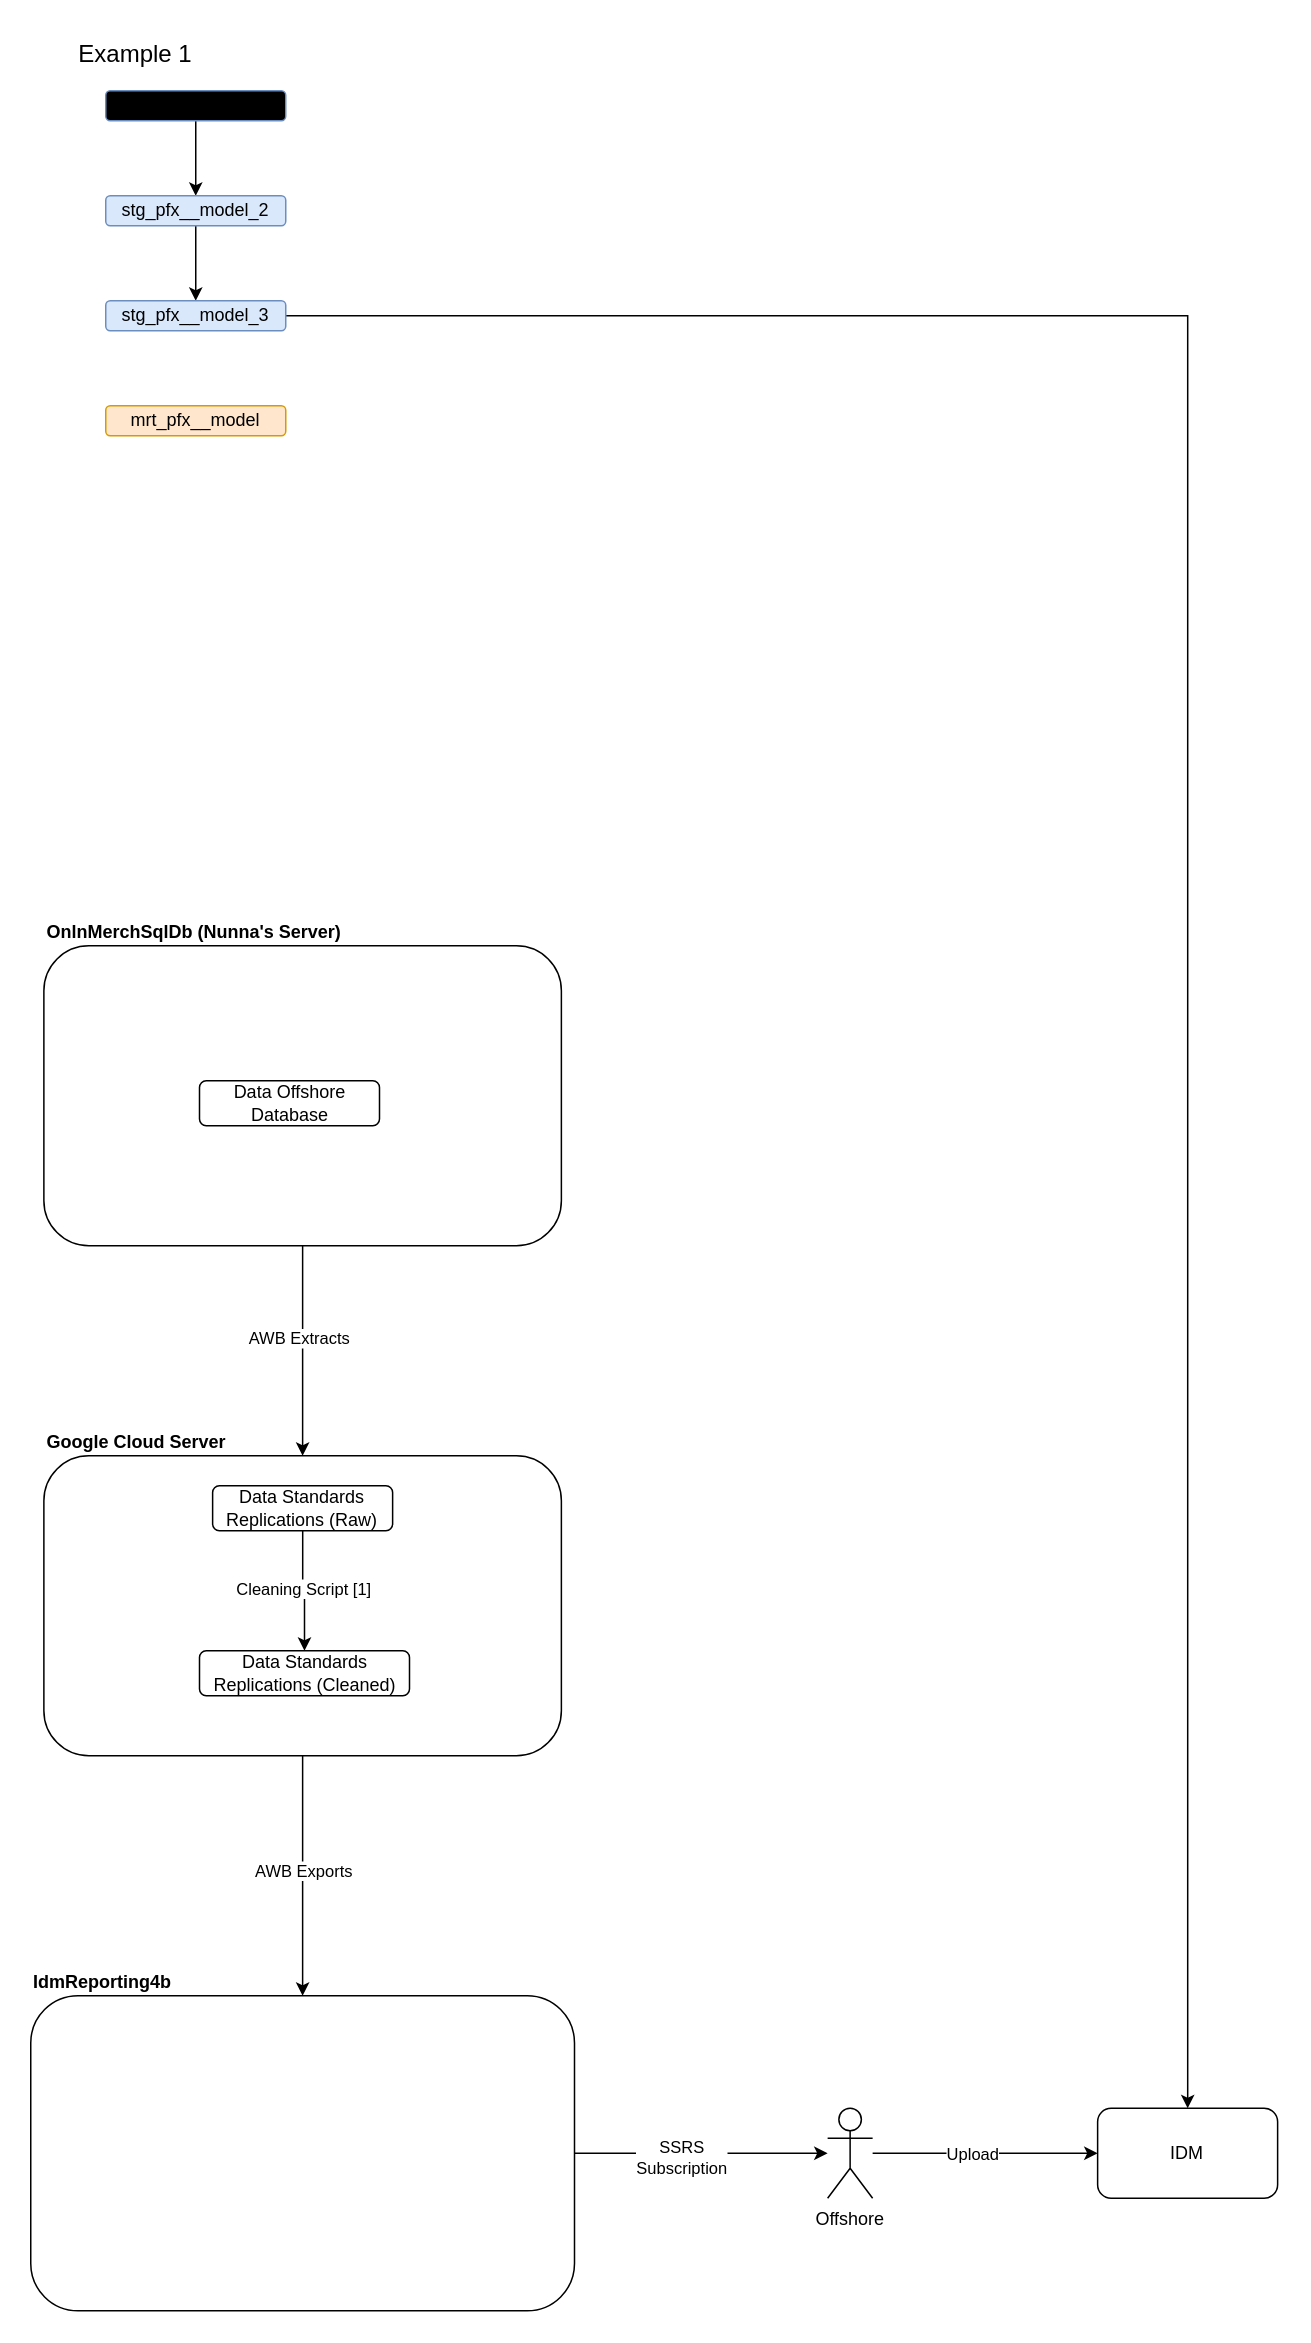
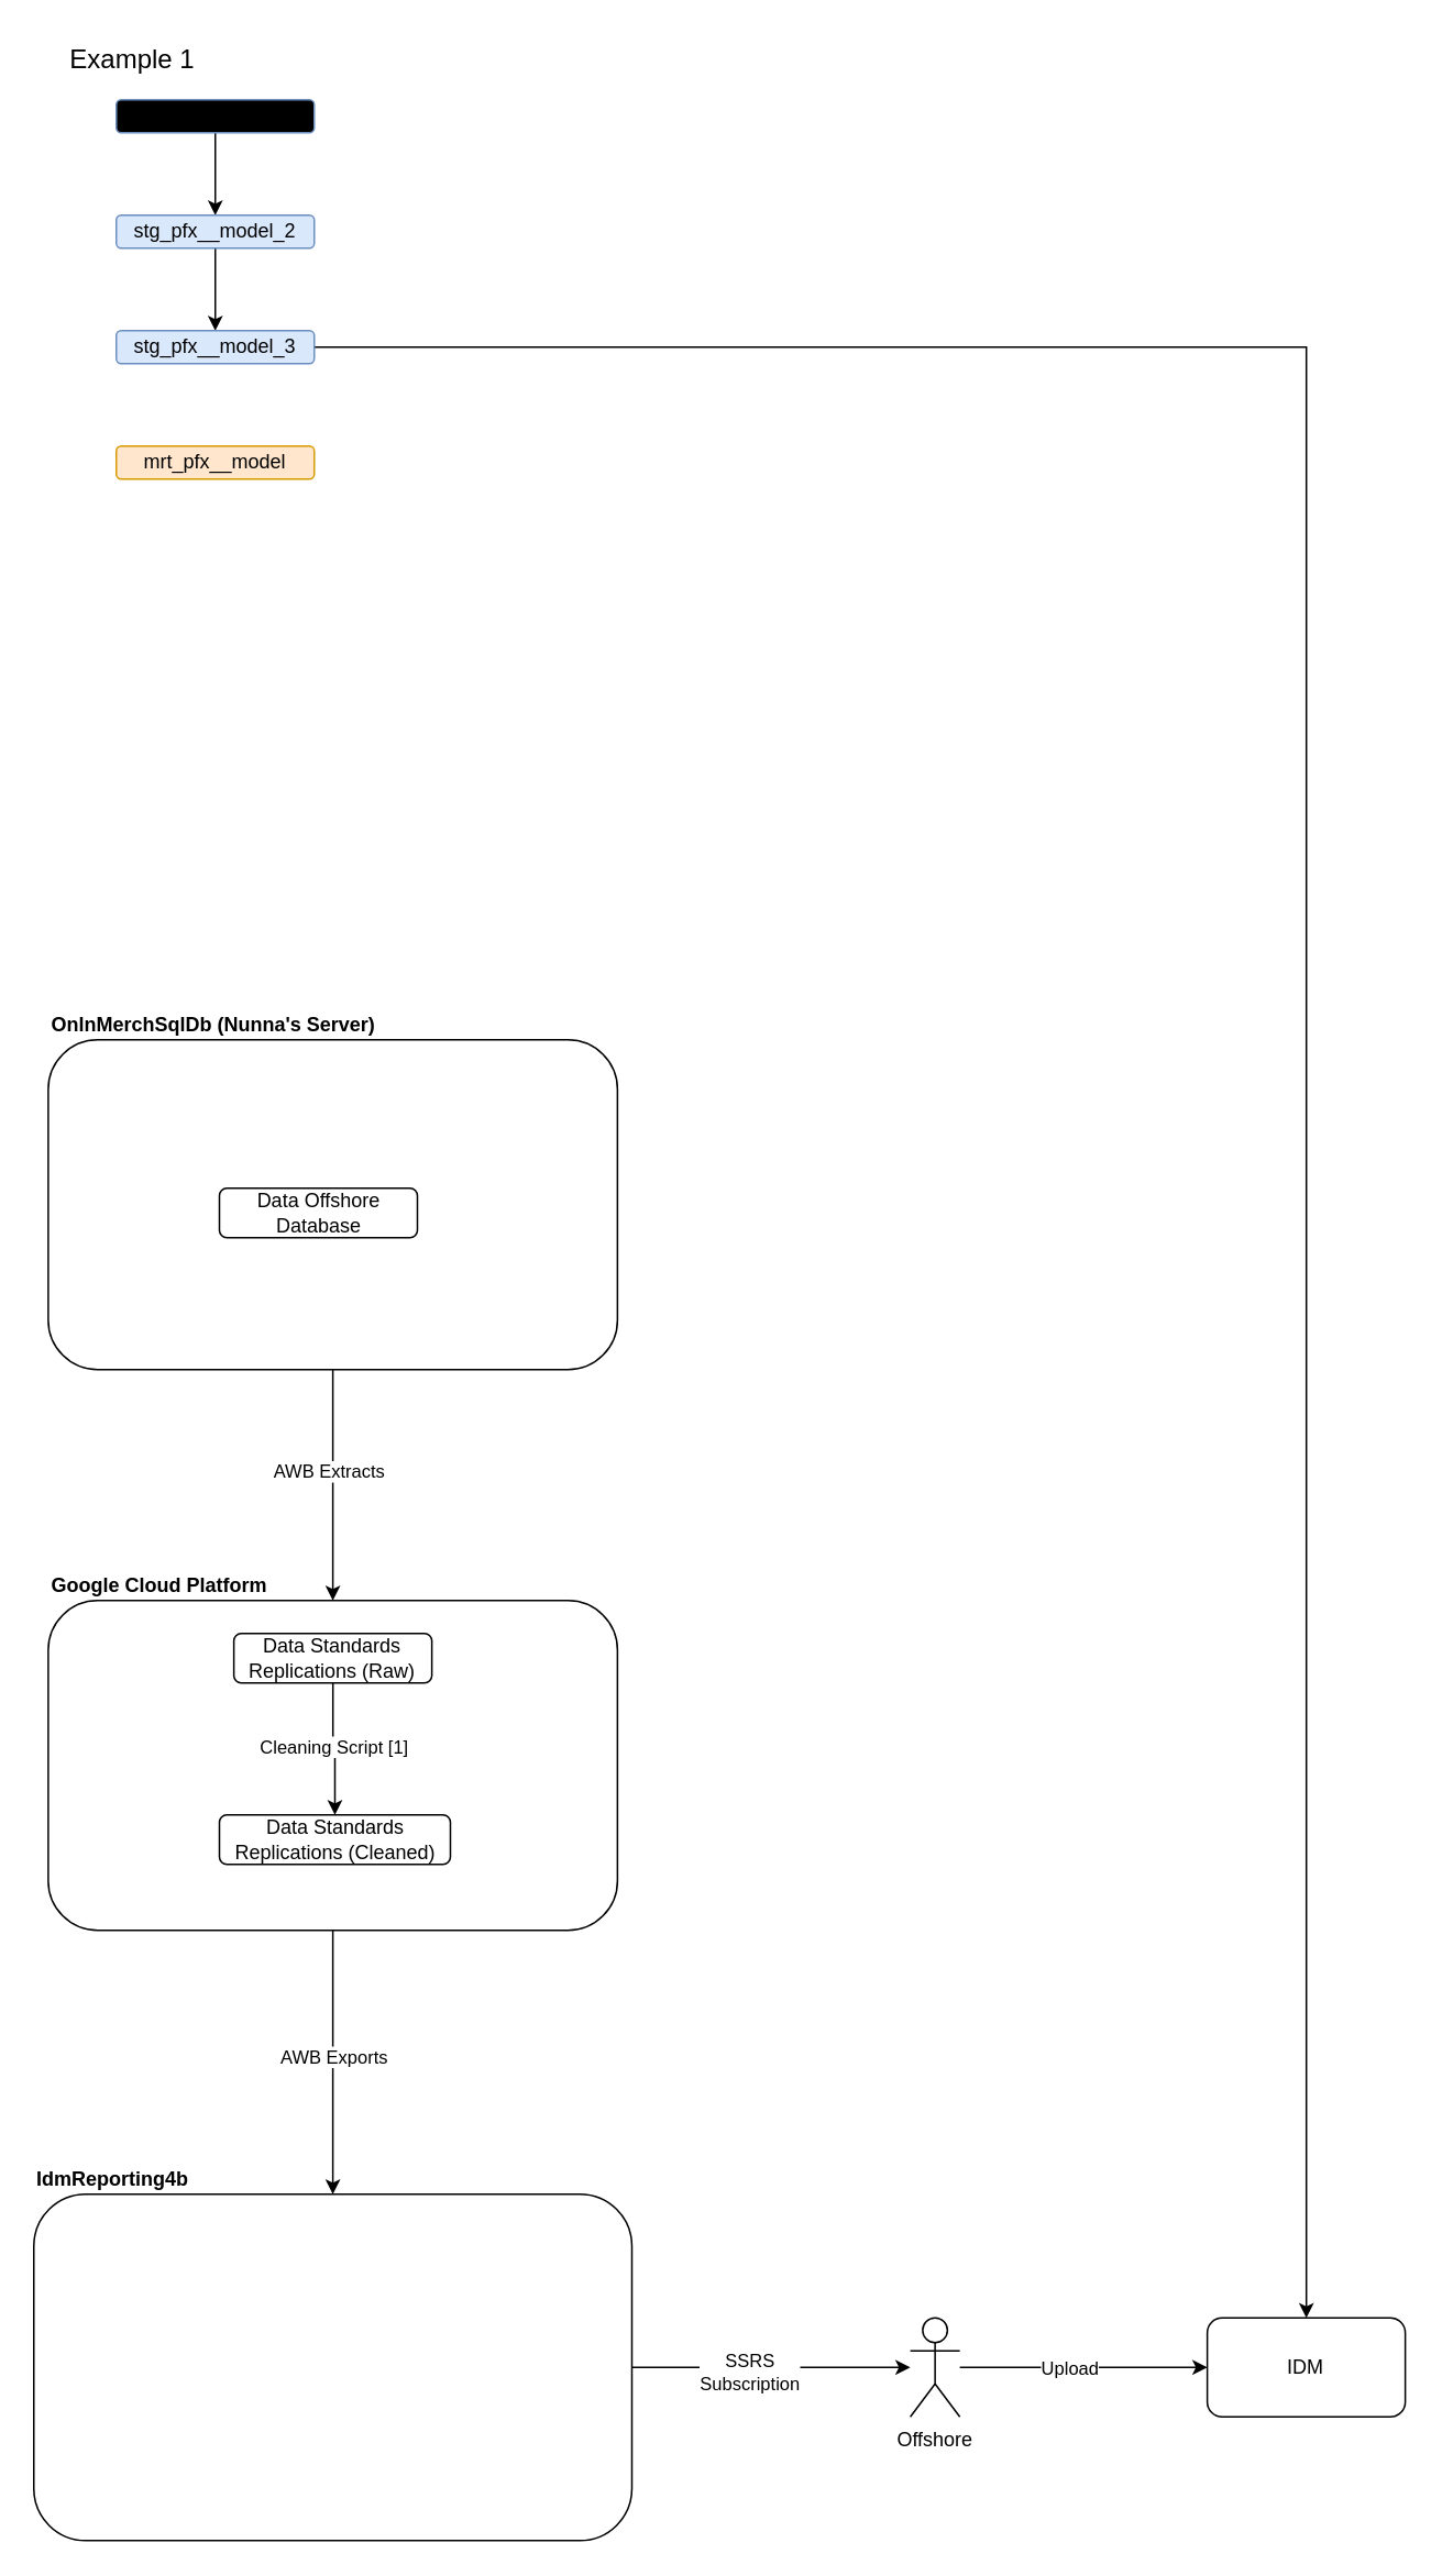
- <mxCell id="28" value="&lt;font style=&quot;font-size: 16px;&quot;&gt;Example 1&lt;/font&gt;" style="text;html=1;align=center;verticalAlign=middle;whiteSpace=wrap;rounded=0;" vertex="1" parent="1"><mxGeometry x="40" y="20" width="100" height="30" as="geometry" /></mxCell>
+ <mxCell id="28" value="&lt;font style=&quot;font-size: 16px;&quot;&gt;Example 1&lt;/font&gt;" style="text;html=1;align=center;verticalAlign=middle;whiteSpace=wrap;rounded=0;" vertex="1" parent="1"><mxGeometry x="30" y="20" width="100" height="30" as="geometry" /></mxCell>
- <mxCell id="17" value="Google Cloud Server" style="rounded=1;whiteSpace=wrap;html=1;align=left;labelPosition=center;verticalLabelPosition=top;verticalAlign=bottom;fontStyle=1" vertex="1" parent="1"><mxGeometry x="28.75" y="970" width="345" height="200" as="geometry" /></mxCell>
+ <mxCell id="17" value="Google Cloud Platform" style="rounded=1;whiteSpace=wrap;html=1;align=left;labelPosition=center;verticalLabelPosition=top;verticalAlign=bottom;fontStyle=1" vertex="1" parent="1"><mxGeometry x="28.75" y="970" width="345" height="200" as="geometry" /></mxCell>
